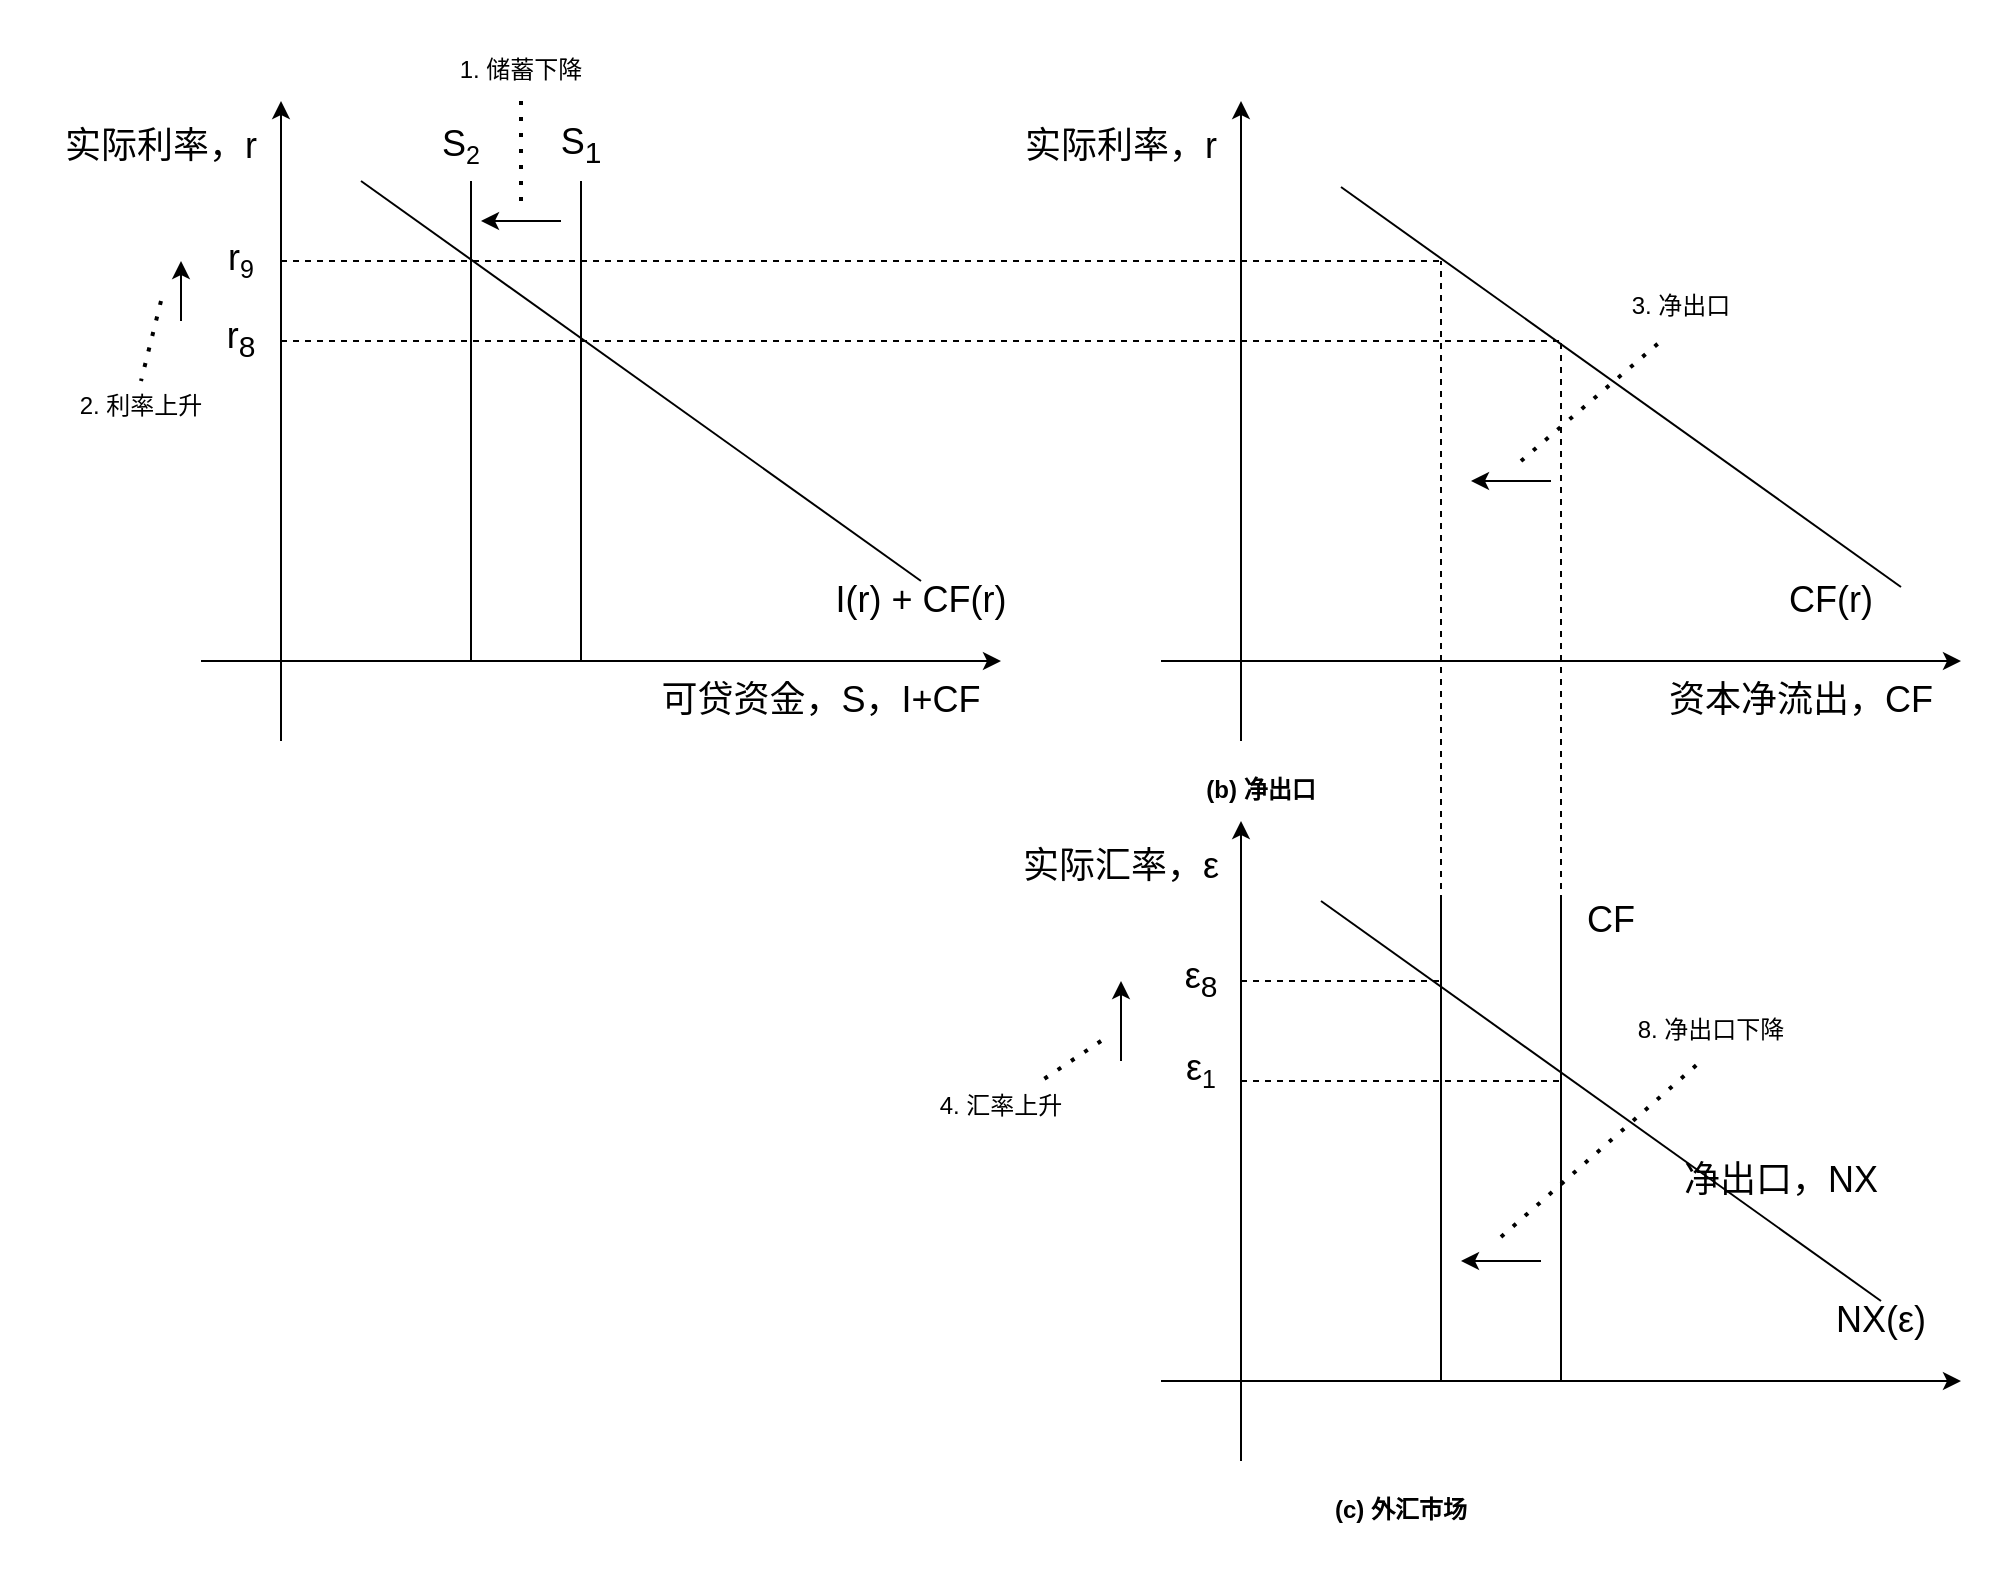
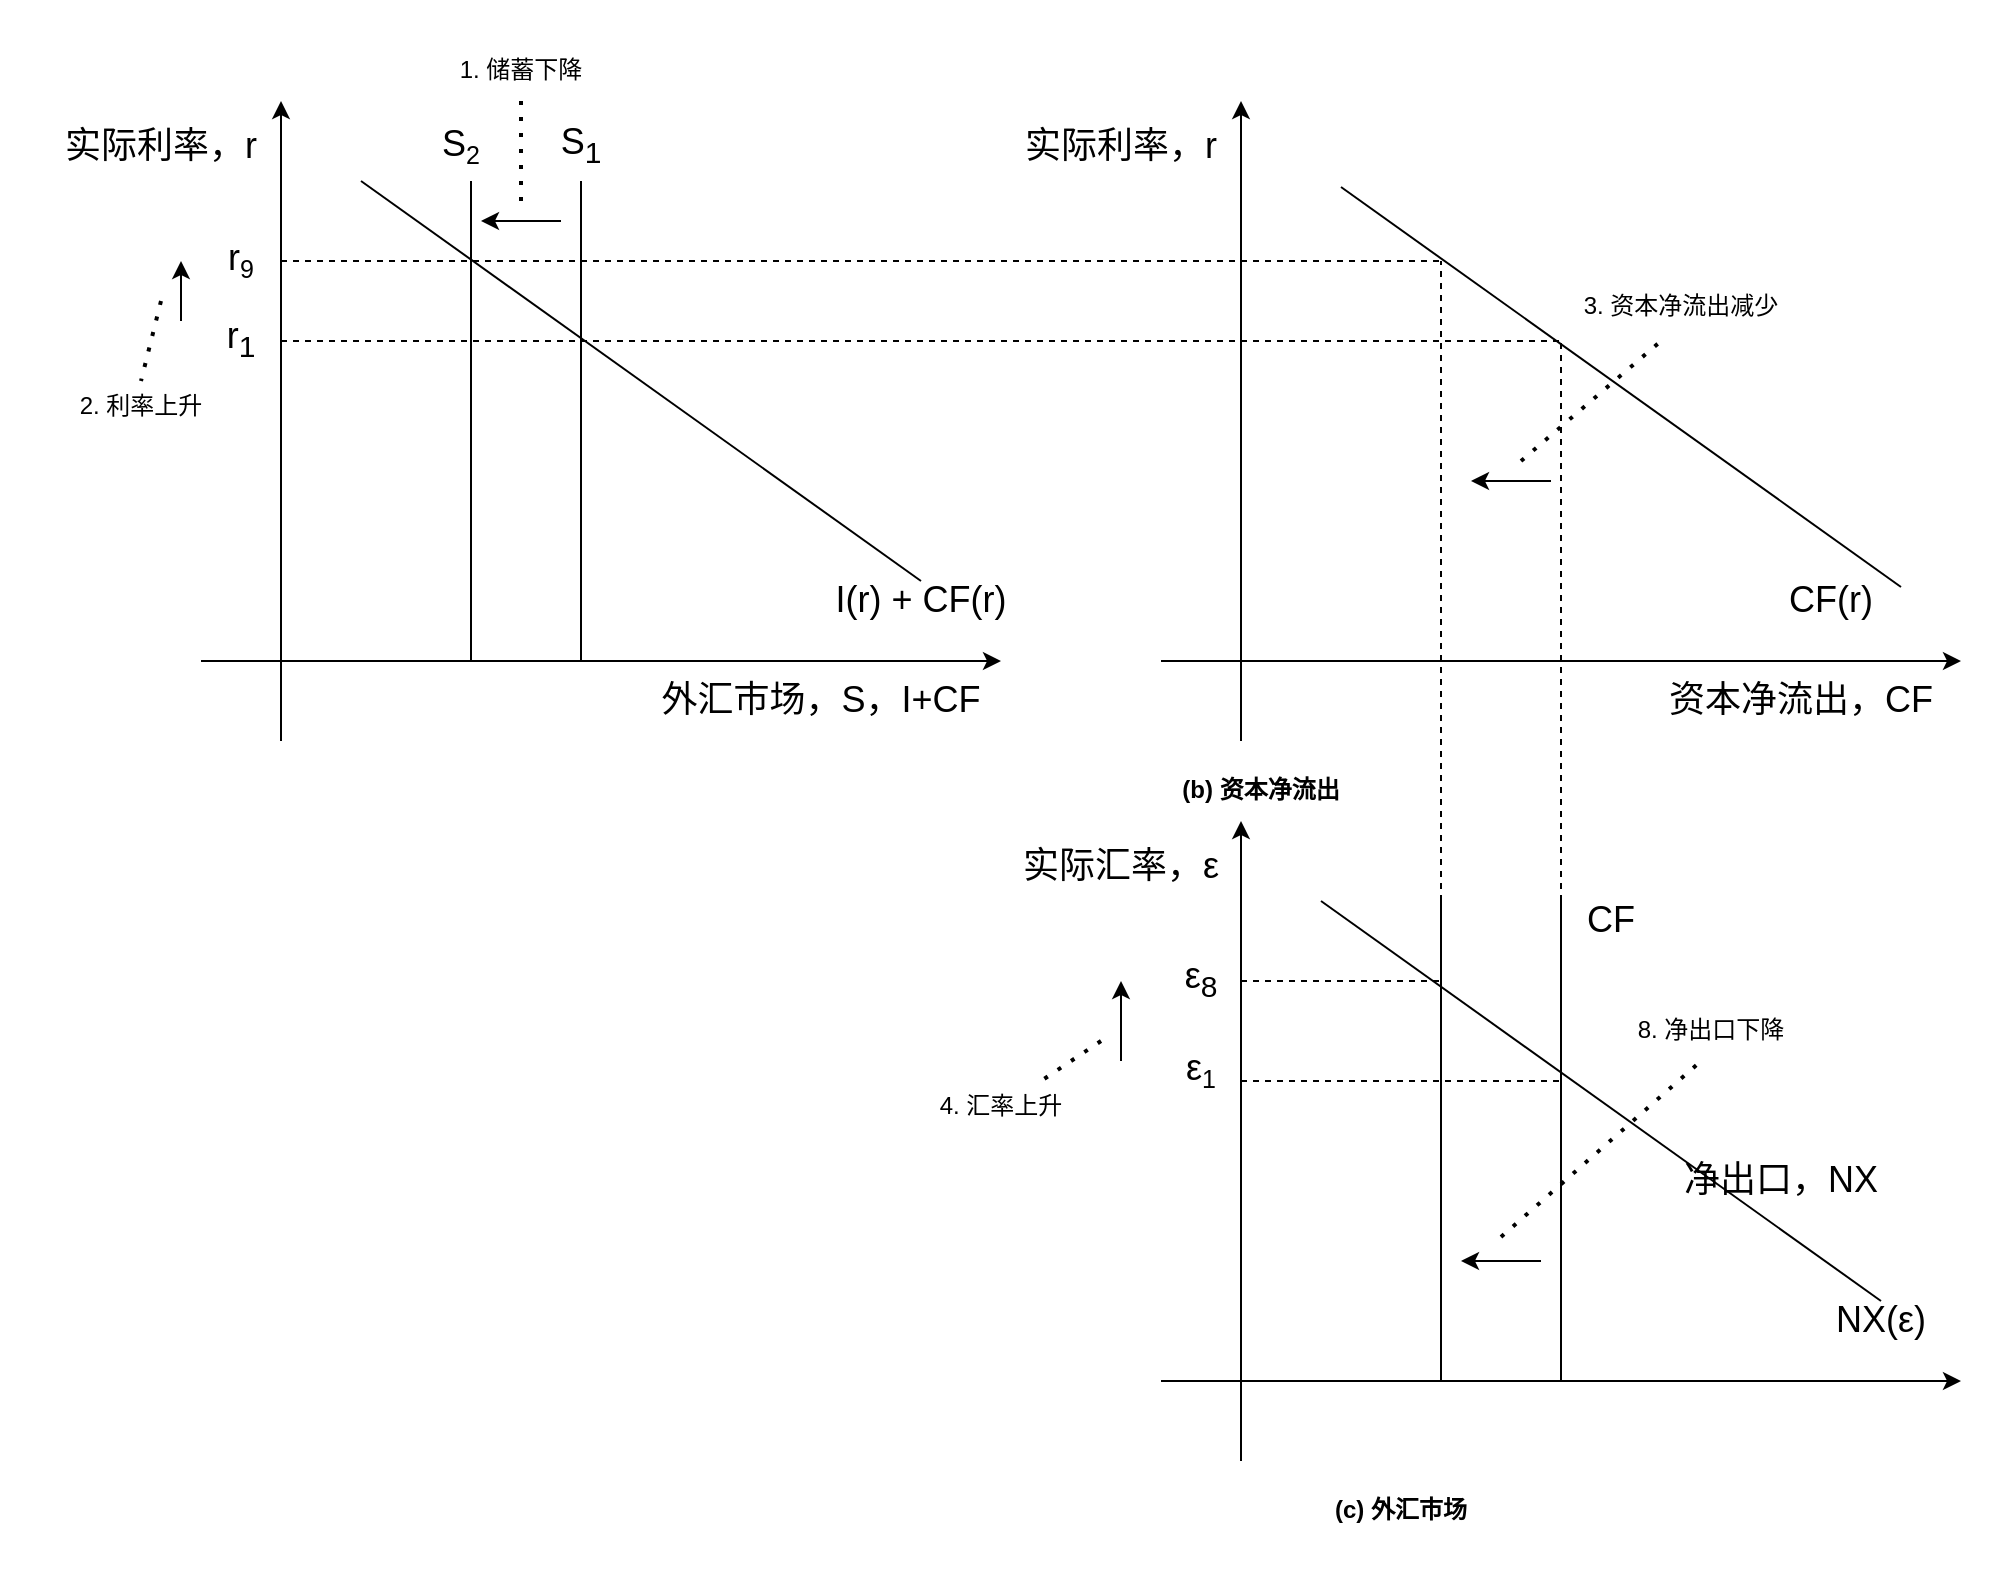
- <mxCell id="45" value="3. 净出口" style="text;html=1;align=center;verticalAlign=middle;resizable=0;points=[];autosize=1;strokeColor=none;fillColor=none;" vertex="1" parent="1"><mxGeometry x="780" y="138" width="120" height="30" as="geometry" /></mxCell>
+ <mxCell id="45" value="3. 资本净流出减少" style="text;html=1;align=center;verticalAlign=middle;resizable=0;points=[];autosize=1;strokeColor=none;fillColor=none;" vertex="1" parent="1"><mxGeometry x="780" y="138" width="120" height="30" as="geometry" /></mxCell>
- <mxCell id="39" value="&lt;font style=&quot;font-size: 18px;&quot;&gt;r&lt;sub&gt;8&lt;/sub&gt;&lt;/font&gt;" style="text;html=1;align=center;verticalAlign=middle;resizable=0;points=[];autosize=1;strokeColor=none;fillColor=none;" vertex="1" parent="1"><mxGeometry x="100" y="150" width="40" height="40" as="geometry" /></mxCell>
+ <mxCell id="39" value="&lt;font style=&quot;font-size: 18px;&quot;&gt;r&lt;sub&gt;1&lt;/sub&gt;&lt;/font&gt;" style="text;html=1;align=center;verticalAlign=middle;resizable=0;points=[];autosize=1;strokeColor=none;fillColor=none;" vertex="1" parent="1"><mxGeometry x="100" y="150" width="40" height="40" as="geometry" /></mxCell>
- <mxCell id="16" value="&lt;span style=&quot;font-size: 18px;&quot;&gt;可贷资金，S，I+CF&lt;/span&gt;" style="text;html=1;align=center;verticalAlign=middle;resizable=0;points=[];autosize=1;strokeColor=none;fillColor=none;" vertex="1" parent="1"><mxGeometry x="320" y="330" width="180" height="40" as="geometry" /></mxCell>
+ <mxCell id="16" value="&lt;span style=&quot;font-size: 18px;&quot;&gt;外汇市场，S，I+CF&lt;/span&gt;" style="text;html=1;align=center;verticalAlign=middle;resizable=0;points=[];autosize=1;strokeColor=none;fillColor=none;" vertex="1" parent="1"><mxGeometry x="320" y="330" width="180" height="40" as="geometry" /></mxCell>
- <mxCell id="27" value="&lt;b&gt;(b) 净出口&lt;/b&gt;" style="text;html=1;align=center;verticalAlign=middle;resizable=0;points=[];autosize=1;strokeColor=none;fillColor=none;" vertex="1" parent="1"><mxGeometry x="580" y="380" width="100" height="30" as="geometry" /></mxCell>
+ <mxCell id="27" value="&lt;b&gt;(b) 资本净流出&lt;/b&gt;" style="text;html=1;align=center;verticalAlign=middle;resizable=0;points=[];autosize=1;strokeColor=none;fillColor=none;" vertex="1" parent="1"><mxGeometry x="580" y="380" width="100" height="30" as="geometry" /></mxCell>
